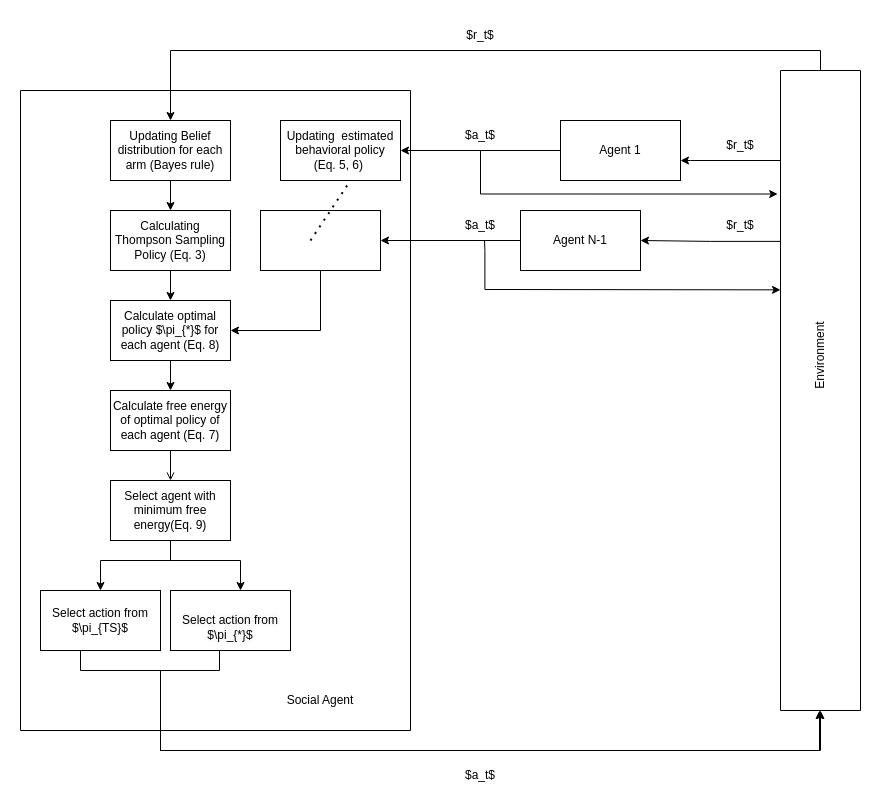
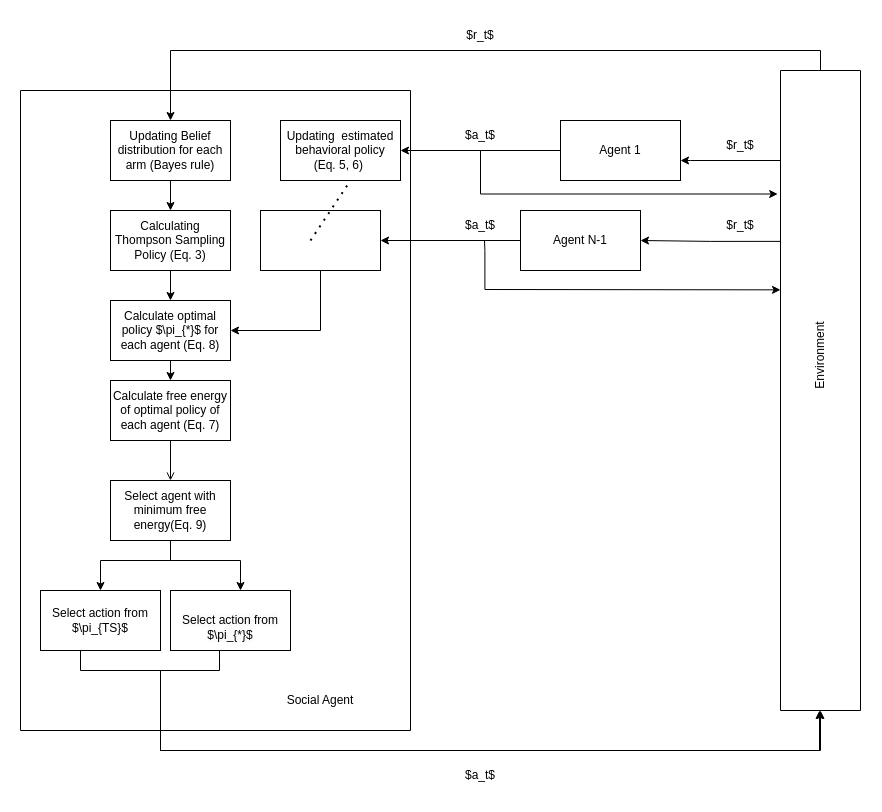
- <mxCell id="8" value="Calculate free energy of optimal policy of each agent (Eq. 7)" style="rounded=0;whiteSpace=wrap;html=1;" vertex="1" parent="2"><mxGeometry x="90" y="300" width="120" height="60" as="geometry" /></mxCell>
+ <mxCell id="8" value="Calculate free energy of optimal policy of each agent (Eq. 7)" style="rounded=0;whiteSpace=wrap;html=1;" vertex="1" parent="2"><mxGeometry x="90" y="290" width="120" height="60" as="geometry" /></mxCell>
